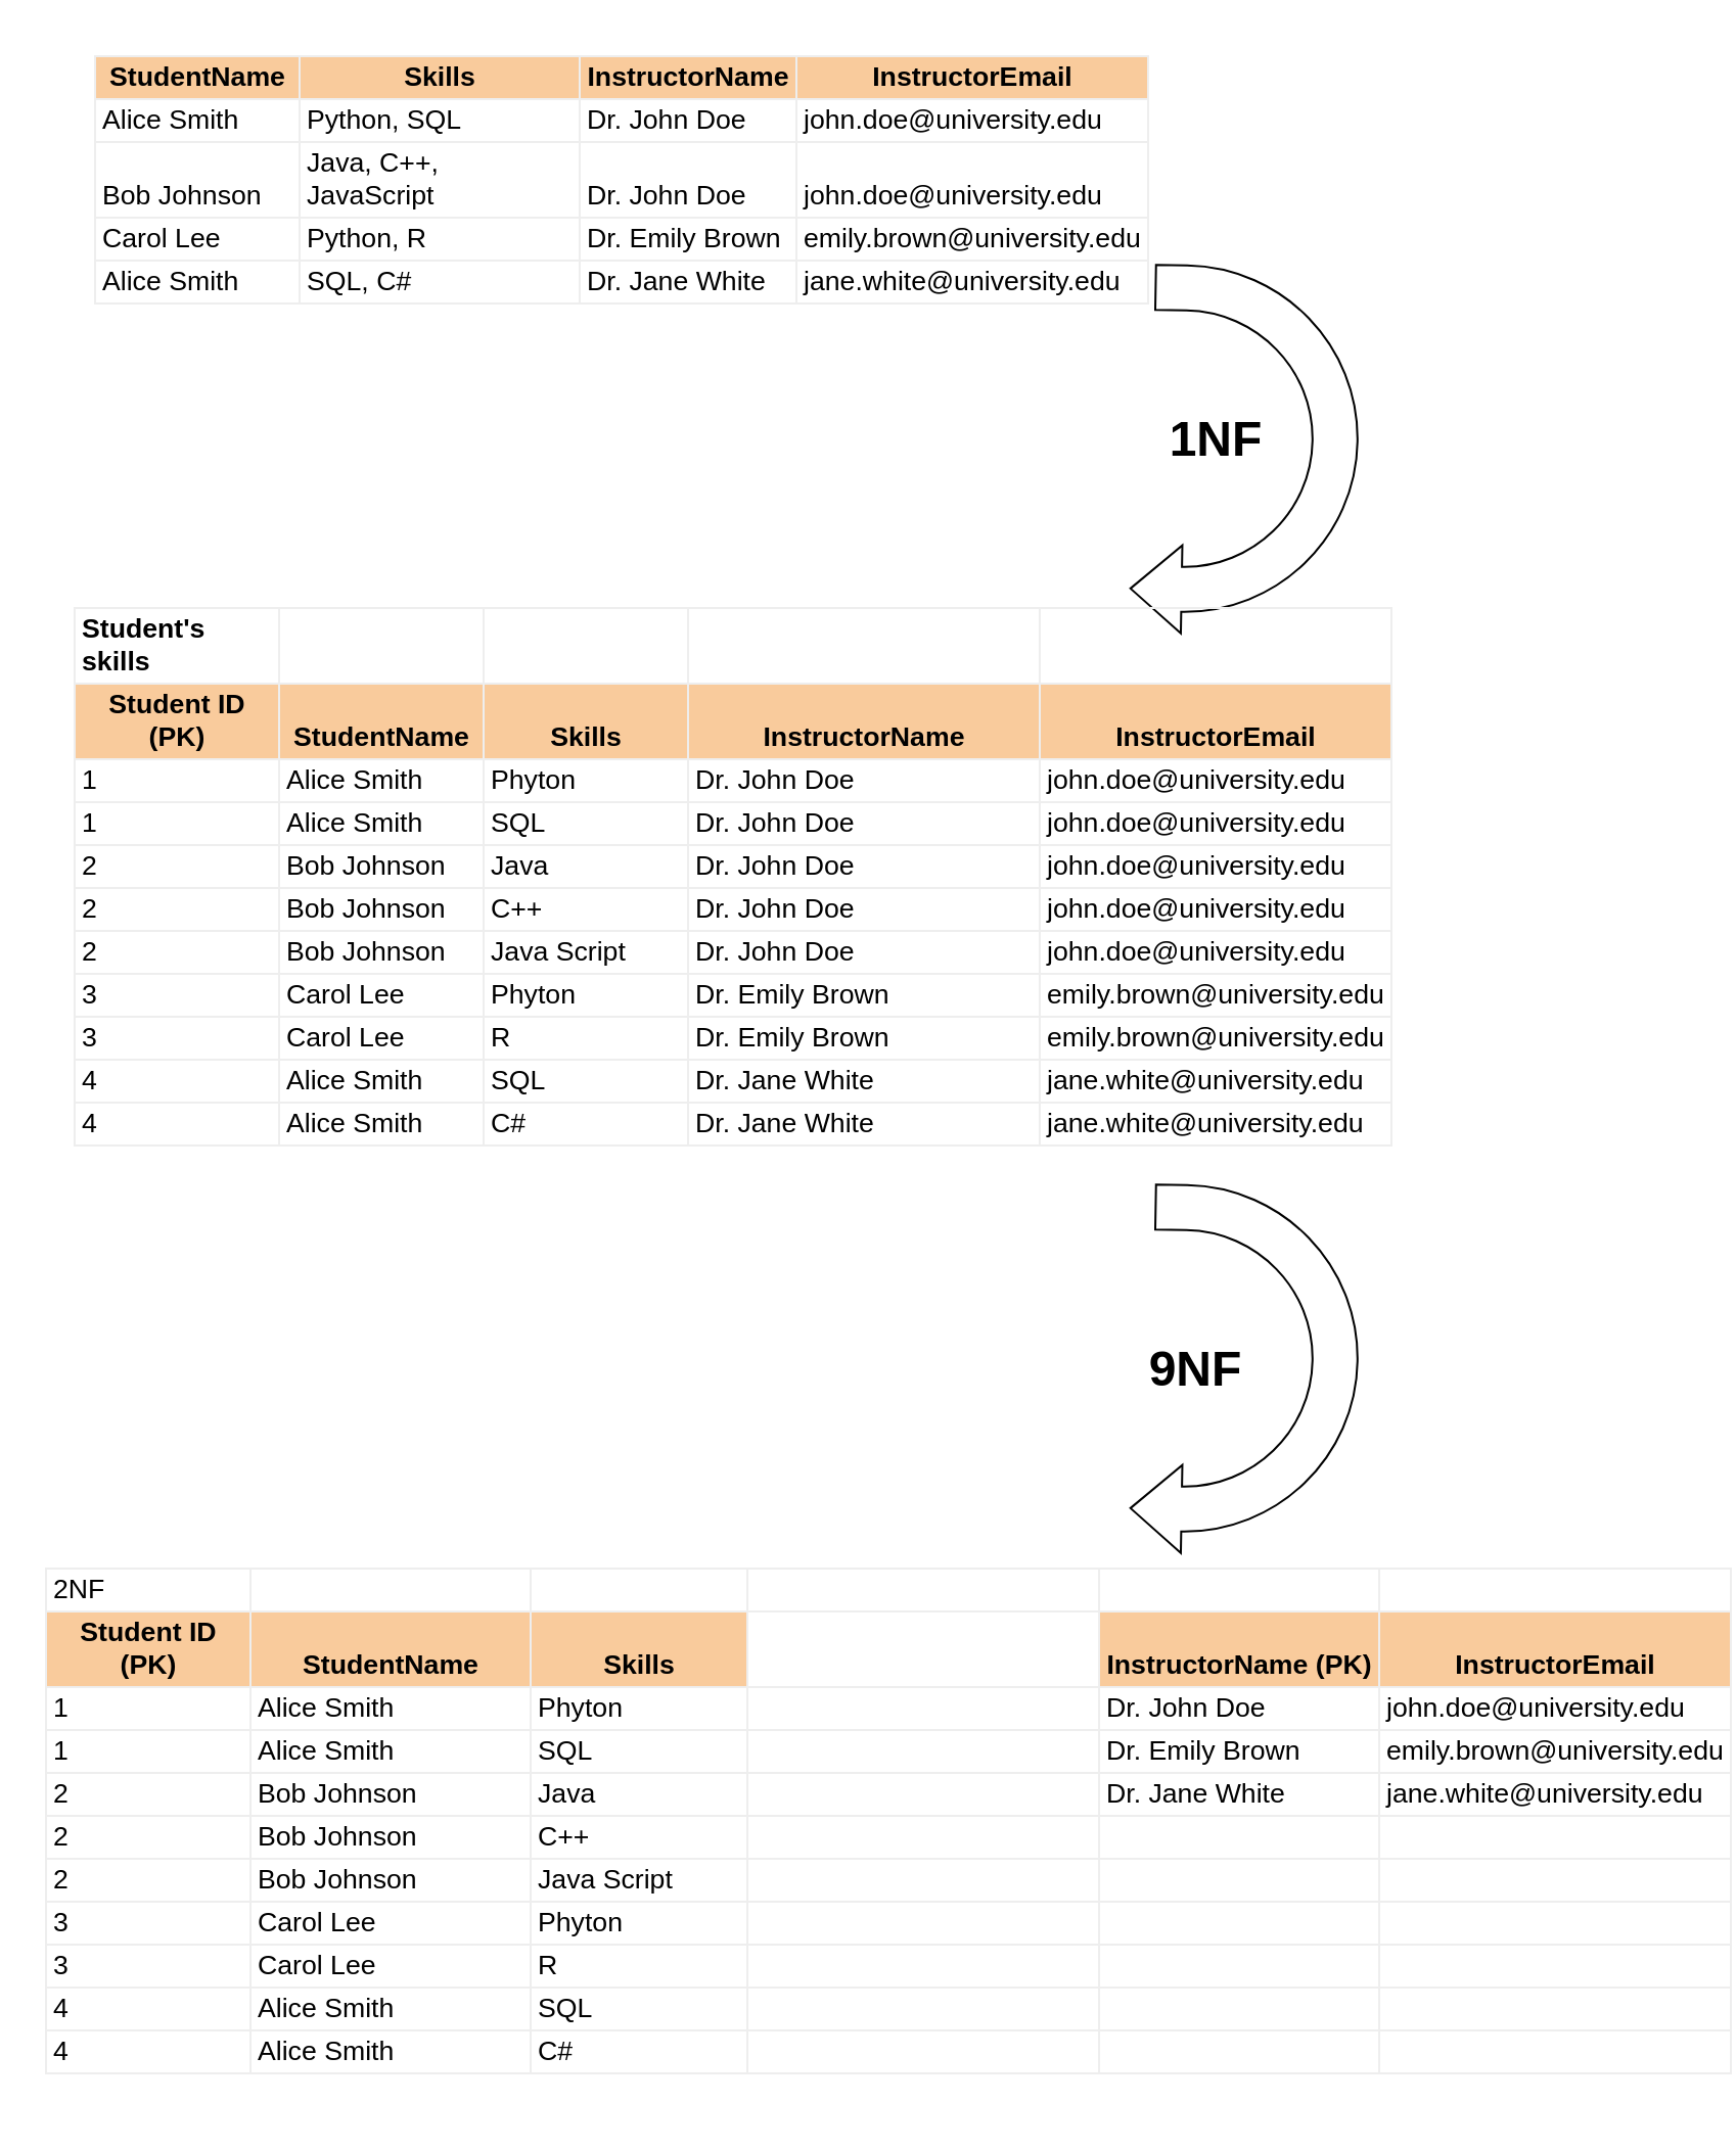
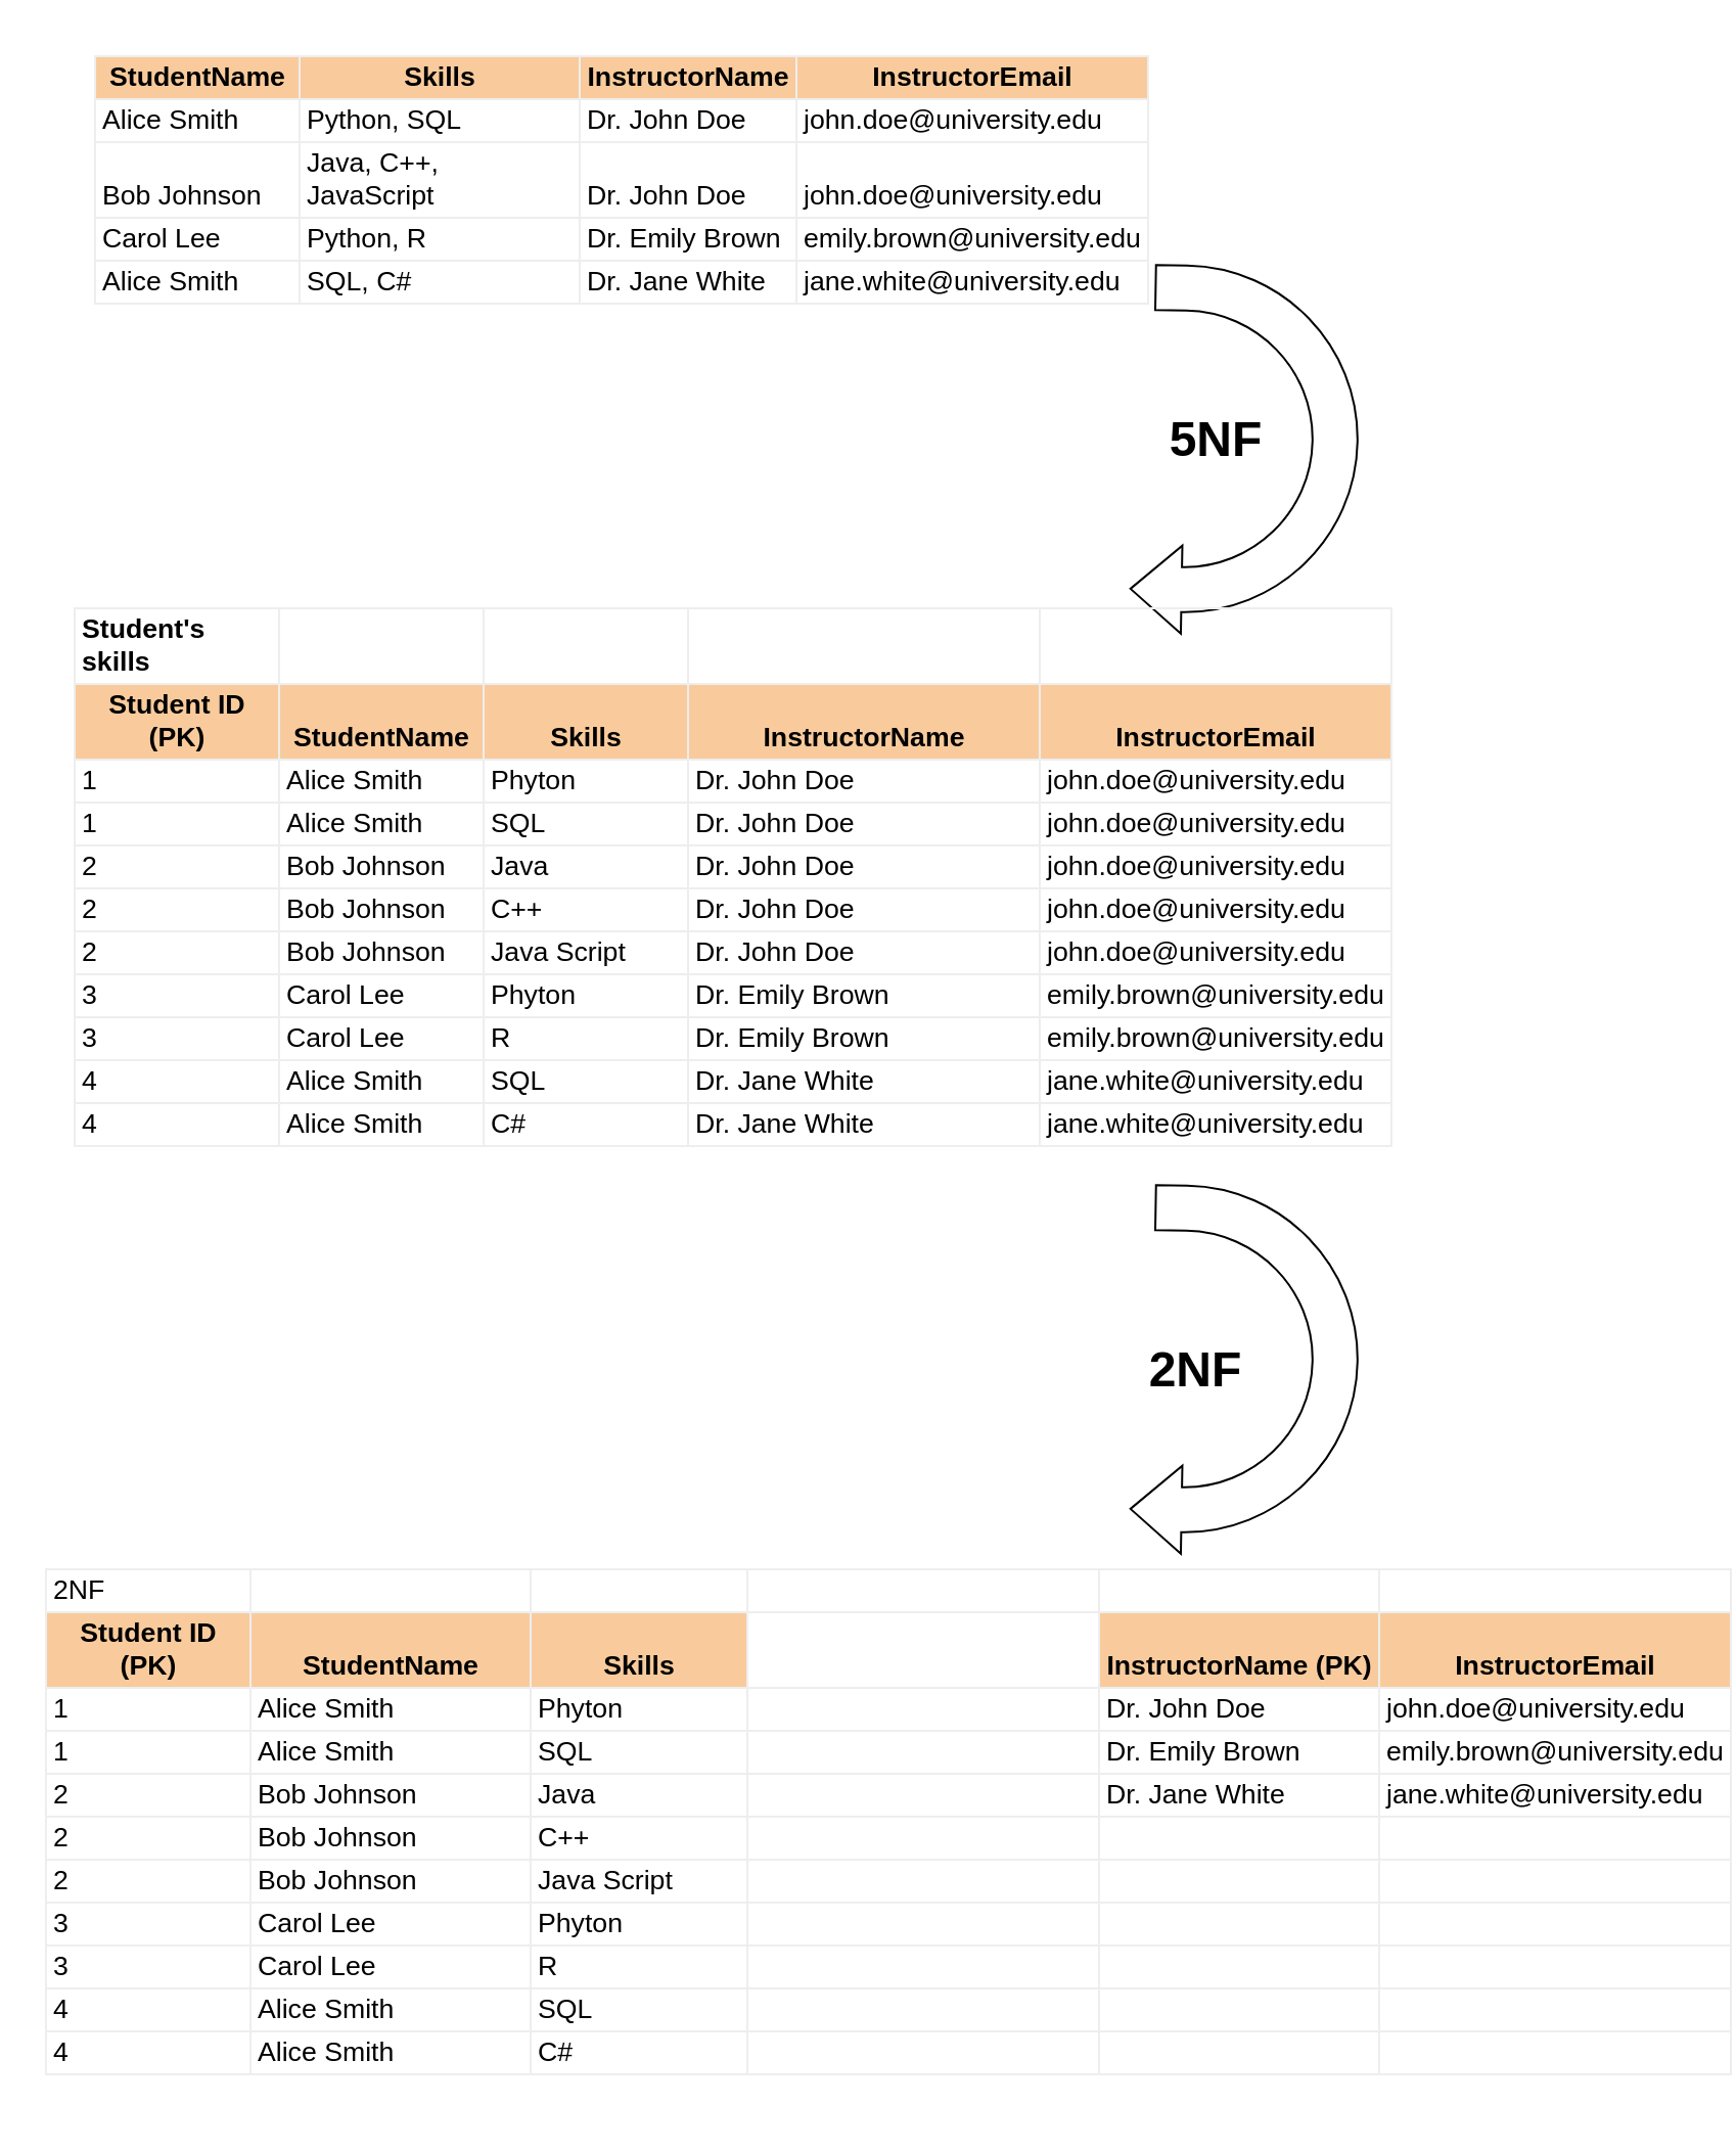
- <mxCell id="4" value="1NF" style="text;strokeColor=none;fillColor=none;html=1;fontSize=24;fontStyle=1;verticalAlign=middle;align=center;" parent="1" vertex="1"><mxGeometry x="544" y="190" width="100" height="50" as="geometry" /></mxCell>
+ <mxCell id="4" value="5NF" style="text;strokeColor=none;fillColor=none;html=1;fontSize=24;fontStyle=1;verticalAlign=middle;align=center;" parent="1" vertex="1"><mxGeometry x="544" y="190" width="100" height="50" as="geometry" /></mxCell>
- <mxCell id="7" value="9NF" style="text;strokeColor=none;fillColor=none;html=1;fontSize=24;fontStyle=1;verticalAlign=middle;align=center;" parent="1" vertex="1"><mxGeometry x="534" y="645" width="100" height="50" as="geometry" /></mxCell>
+ <mxCell id="7" value="2NF" style="text;strokeColor=none;fillColor=none;html=1;fontSize=24;fontStyle=1;verticalAlign=middle;align=center;" parent="1" vertex="1"><mxGeometry x="534" y="645" width="100" height="50" as="geometry" /></mxCell>
